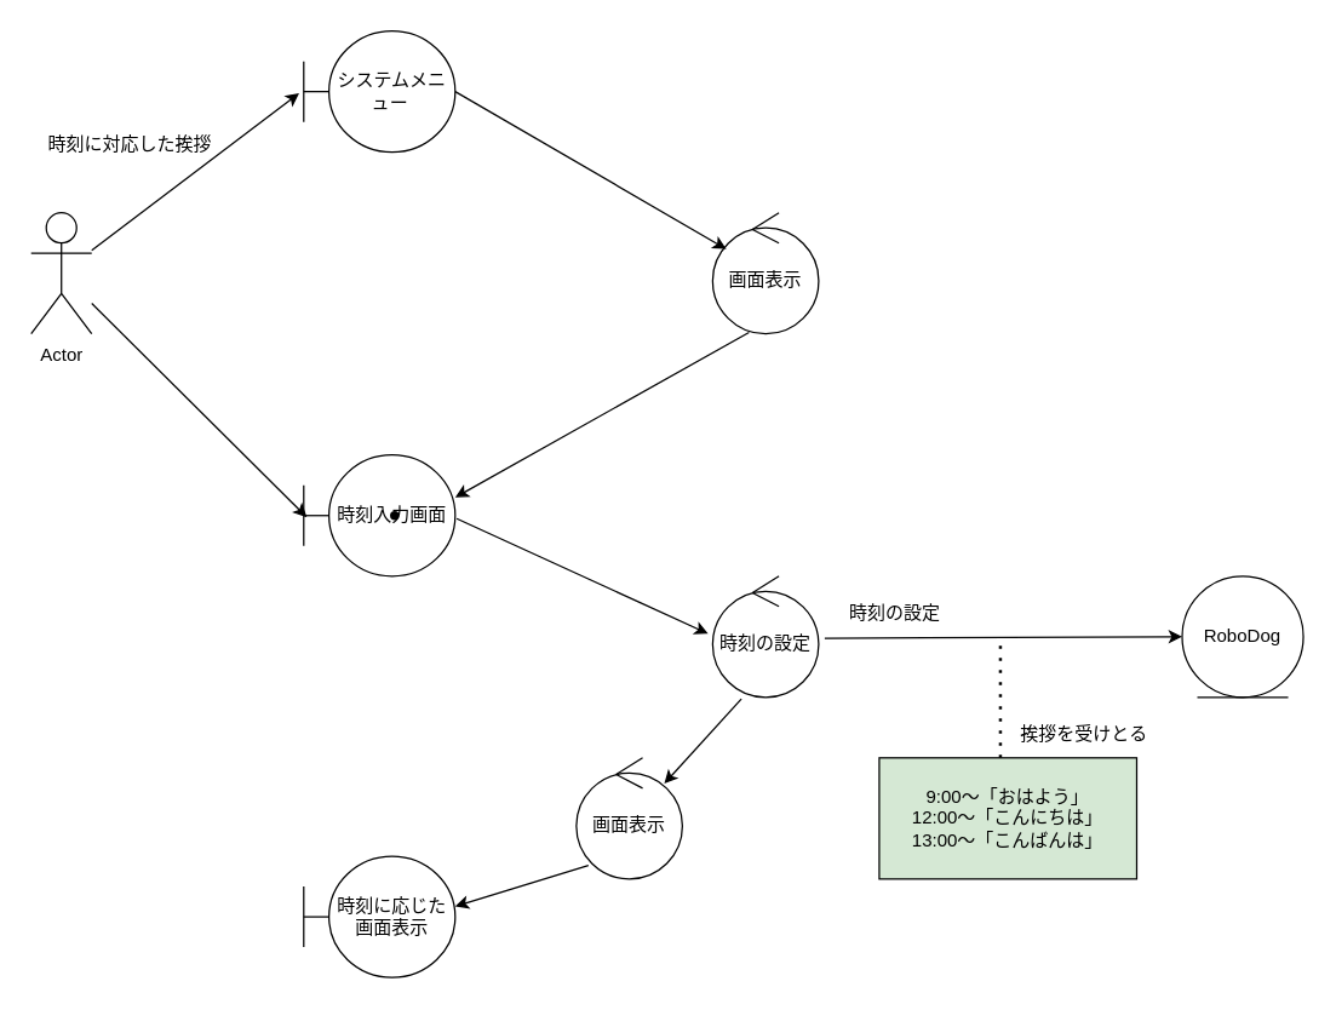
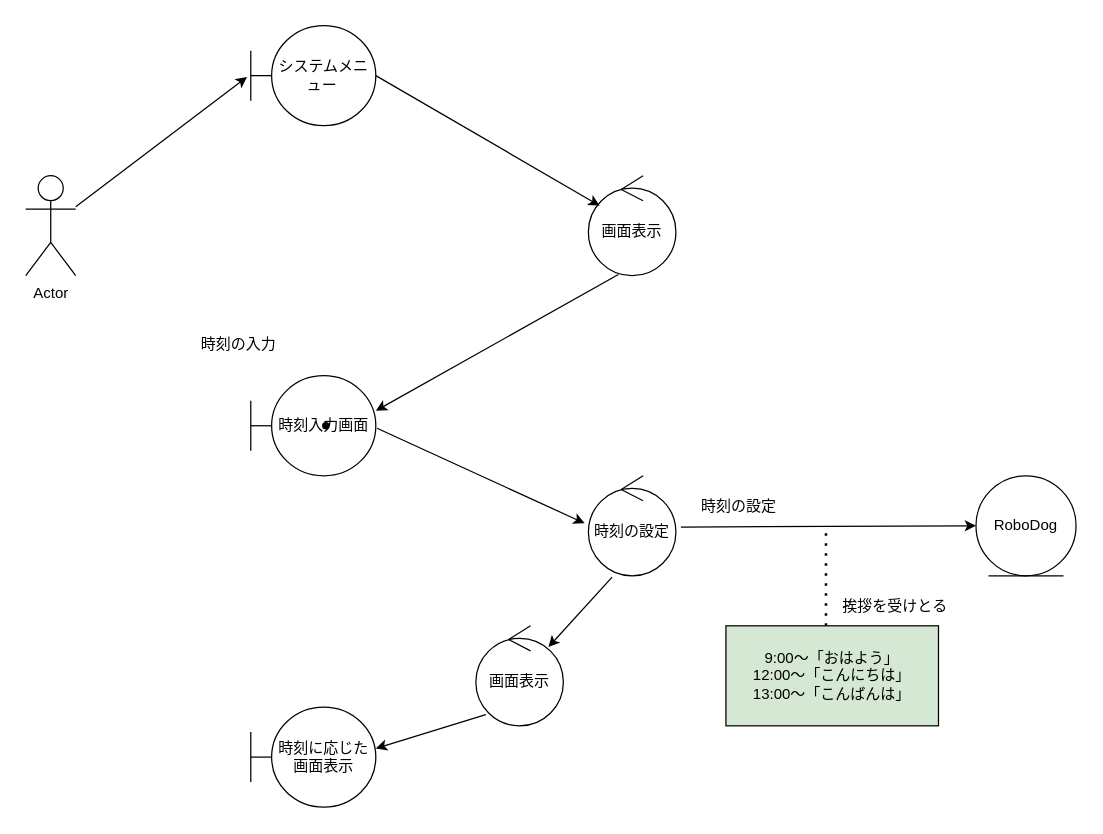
- <mxCell id="22" value="時刻に対応した挨拶" style="text;html=1;align=center;verticalAlign=middle;resizable=0;points=[];autosize=1;strokeColor=none;fillColor=none;" vertex="1" parent="1"><mxGeometry x="20" y="80" width="130" height="30" as="geometry" /></mxCell>
- <mxCell id="12" value="" style="endArrow=classic;html=1;rounded=0;entryX=0.02;entryY=0.513;entryDx=0;entryDy=0;entryPerimeter=0;" edge="1" parent="1" source="2" target="4"><mxGeometry width="50" height="50" relative="1" as="geometry"><mxPoint x="170" y="304" as="sourcePoint" /><mxPoint x="307" y="200" as="targetPoint" /></mxGeometry></mxCell>
+ <mxCell id="21" value="時刻の入力" style="text;html=1;align=center;verticalAlign=middle;resizable=0;points=[];autosize=1;strokeColor=none;fillColor=none;" vertex="1" parent="1"><mxGeometry x="150" y="260" width="80" height="30" as="geometry" /></mxCell>
